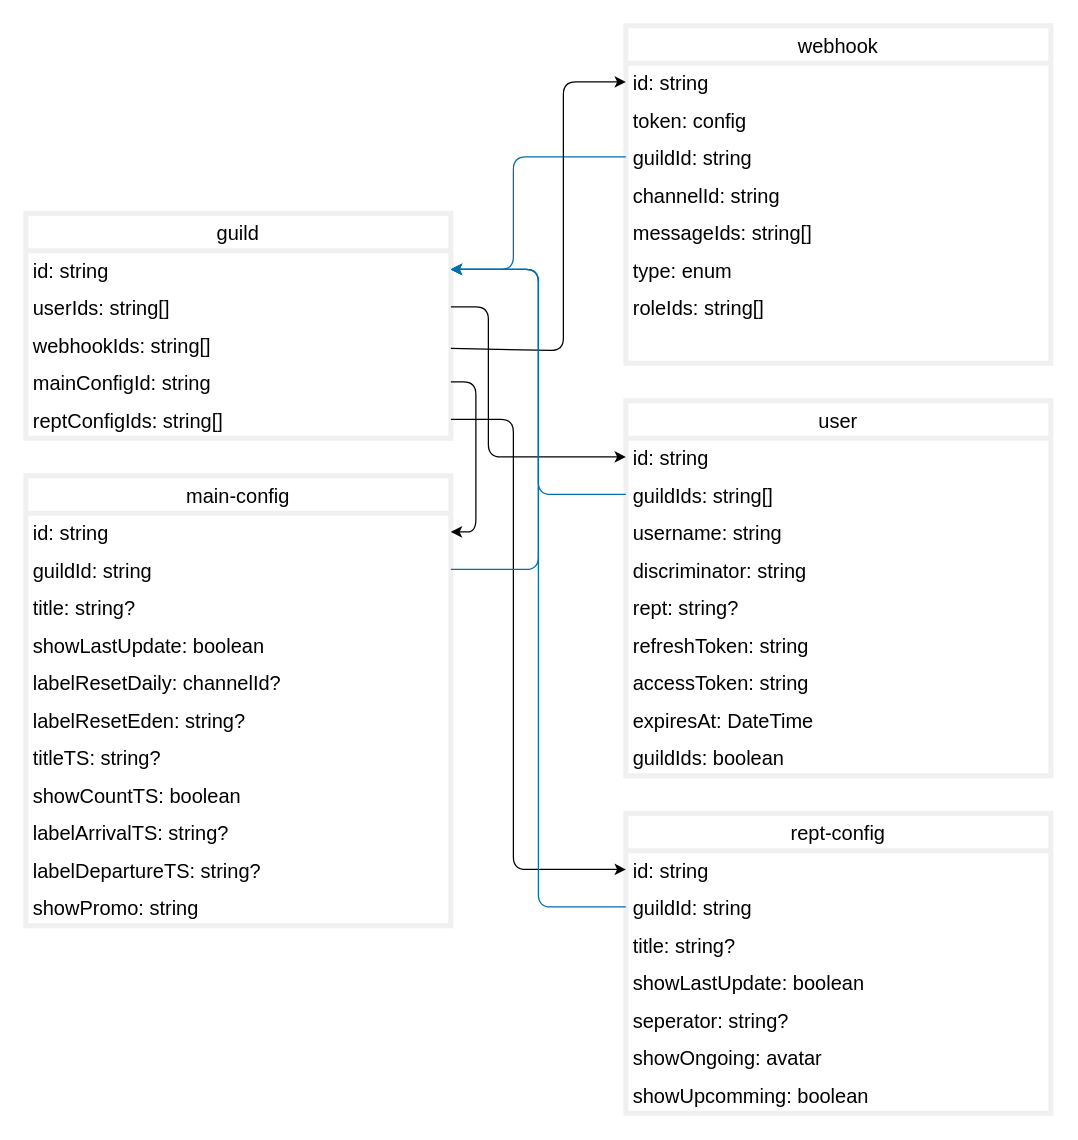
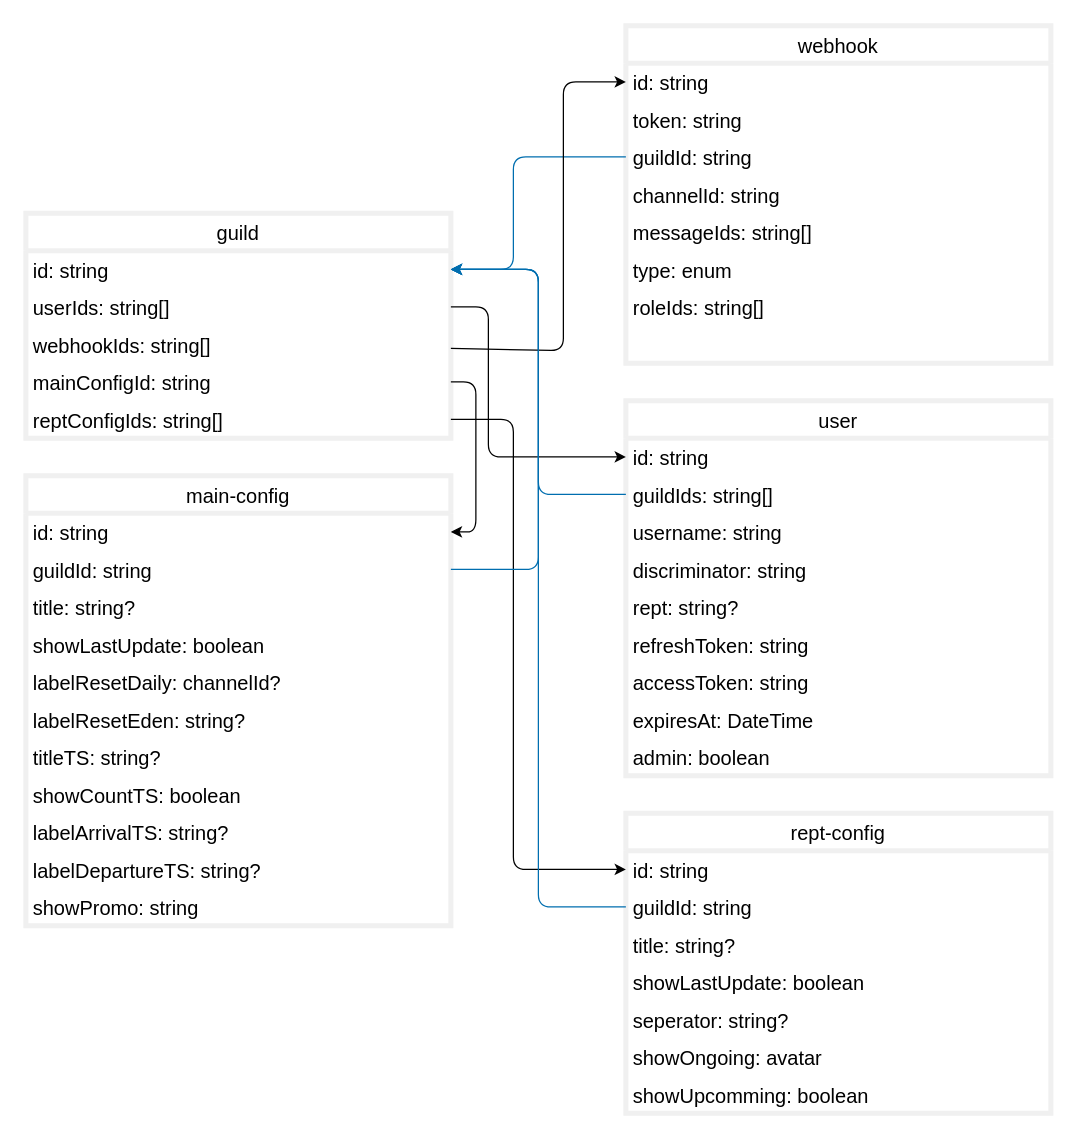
- <mxCell id="21" value="token: config" style="text;strokeColor=none;fillColor=none;align=left;verticalAlign=middle;spacingLeft=4;spacingRight=4;overflow=hidden;points=[[0,0.5],[1,0.5]];portConstraint=eastwest;rotatable=0;fontSize=16;" parent="19" vertex="1"><mxGeometry y="60" width="340" height="30" as="geometry" /></mxCell>
+ <mxCell id="21" value="token: string" style="text;strokeColor=none;fillColor=none;align=left;verticalAlign=middle;spacingLeft=4;spacingRight=4;overflow=hidden;points=[[0,0.5],[1,0.5]];portConstraint=eastwest;rotatable=0;fontSize=16;" parent="19" vertex="1"><mxGeometry y="60" width="340" height="30" as="geometry" /></mxCell>
- <mxCell id="17" value="guildIds: boolean" style="text;strokeColor=none;fillColor=none;align=left;verticalAlign=middle;spacingLeft=4;spacingRight=4;overflow=hidden;points=[[0,0.5],[1,0.5]];portConstraint=eastwest;rotatable=0;fontSize=16;" parent="8" vertex="1"><mxGeometry y="270" width="340" height="30" as="geometry" /></mxCell>
+ <mxCell id="17" value="admin: boolean" style="text;strokeColor=none;fillColor=none;align=left;verticalAlign=middle;spacingLeft=4;spacingRight=4;overflow=hidden;points=[[0,0.5],[1,0.5]];portConstraint=eastwest;rotatable=0;fontSize=16;" parent="8" vertex="1"><mxGeometry y="270" width="340" height="30" as="geometry" /></mxCell>
